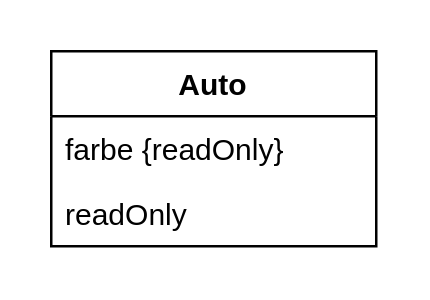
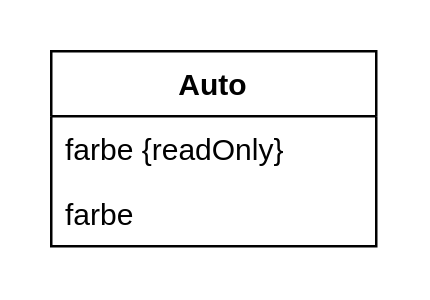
- <mxCell id="4" value="readOnly" style="text;strokeColor=none;fillColor=none;align=left;verticalAlign=top;spacingLeft=4;spacingRight=4;overflow=hidden;rotatable=0;points=[[0,0.5],[1,0.5]];portConstraint=eastwest;" parent="2" vertex="1"><mxGeometry y="52" width="130" height="26" as="geometry" /></mxCell>
+ <mxCell id="4" value="farbe" style="text;strokeColor=none;fillColor=none;align=left;verticalAlign=top;spacingLeft=4;spacingRight=4;overflow=hidden;rotatable=0;points=[[0,0.5],[1,0.5]];portConstraint=eastwest;" parent="2" vertex="1"><mxGeometry y="52" width="130" height="26" as="geometry" /></mxCell>
